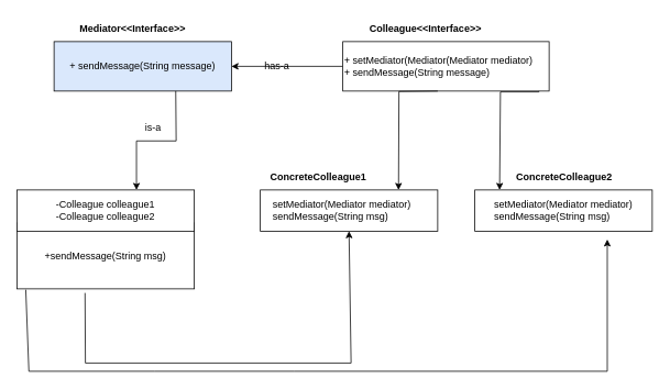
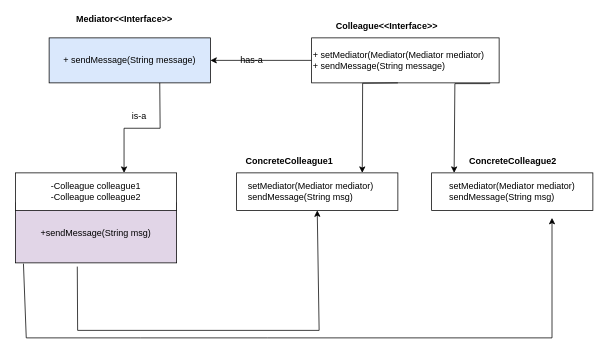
- <mxCell id="5" value="&lt;b&gt;Mediator&amp;lt;&amp;lt;Interface&amp;gt;&amp;gt;&lt;/b&gt;" style="text;html=1;align=center;verticalAlign=middle;resizable=0;points=[];autosize=1;strokeColor=none;fillColor=none;" vertex="1" parent="1"><mxGeometry x="85" y="20" width="150" height="30" as="geometry" /></mxCell>
+ <mxCell id="5" value="&lt;b&gt;Mediator&amp;lt;&amp;lt;Interface&amp;gt;&amp;gt;&lt;/b&gt;" style="text;html=1;align=center;verticalAlign=middle;resizable=0;points=[];autosize=1;strokeColor=none;fillColor=none;" vertex="1" parent="1"><mxGeometry x="90" y="10" width="150" height="30" as="geometry" /></mxCell>
- <mxCell id="10" value="&lt;div&gt;+sendMessage(String msg)&lt;/div&gt;" style="whiteSpace=wrap;html=1;rounded=0;" vertex="1" parent="1"><mxGeometry x="20" y="270" width="215" height="80" as="geometry" /></mxCell>
+ <mxCell id="10" value="&lt;div&gt;+sendMessage(String msg)&lt;/div&gt;" style="whiteSpace=wrap;html=1;rounded=0;fillColor=#e1d5e7;" vertex="1" parent="1"><mxGeometry x="20" y="270" width="215" height="80" as="geometry" /></mxCell>
